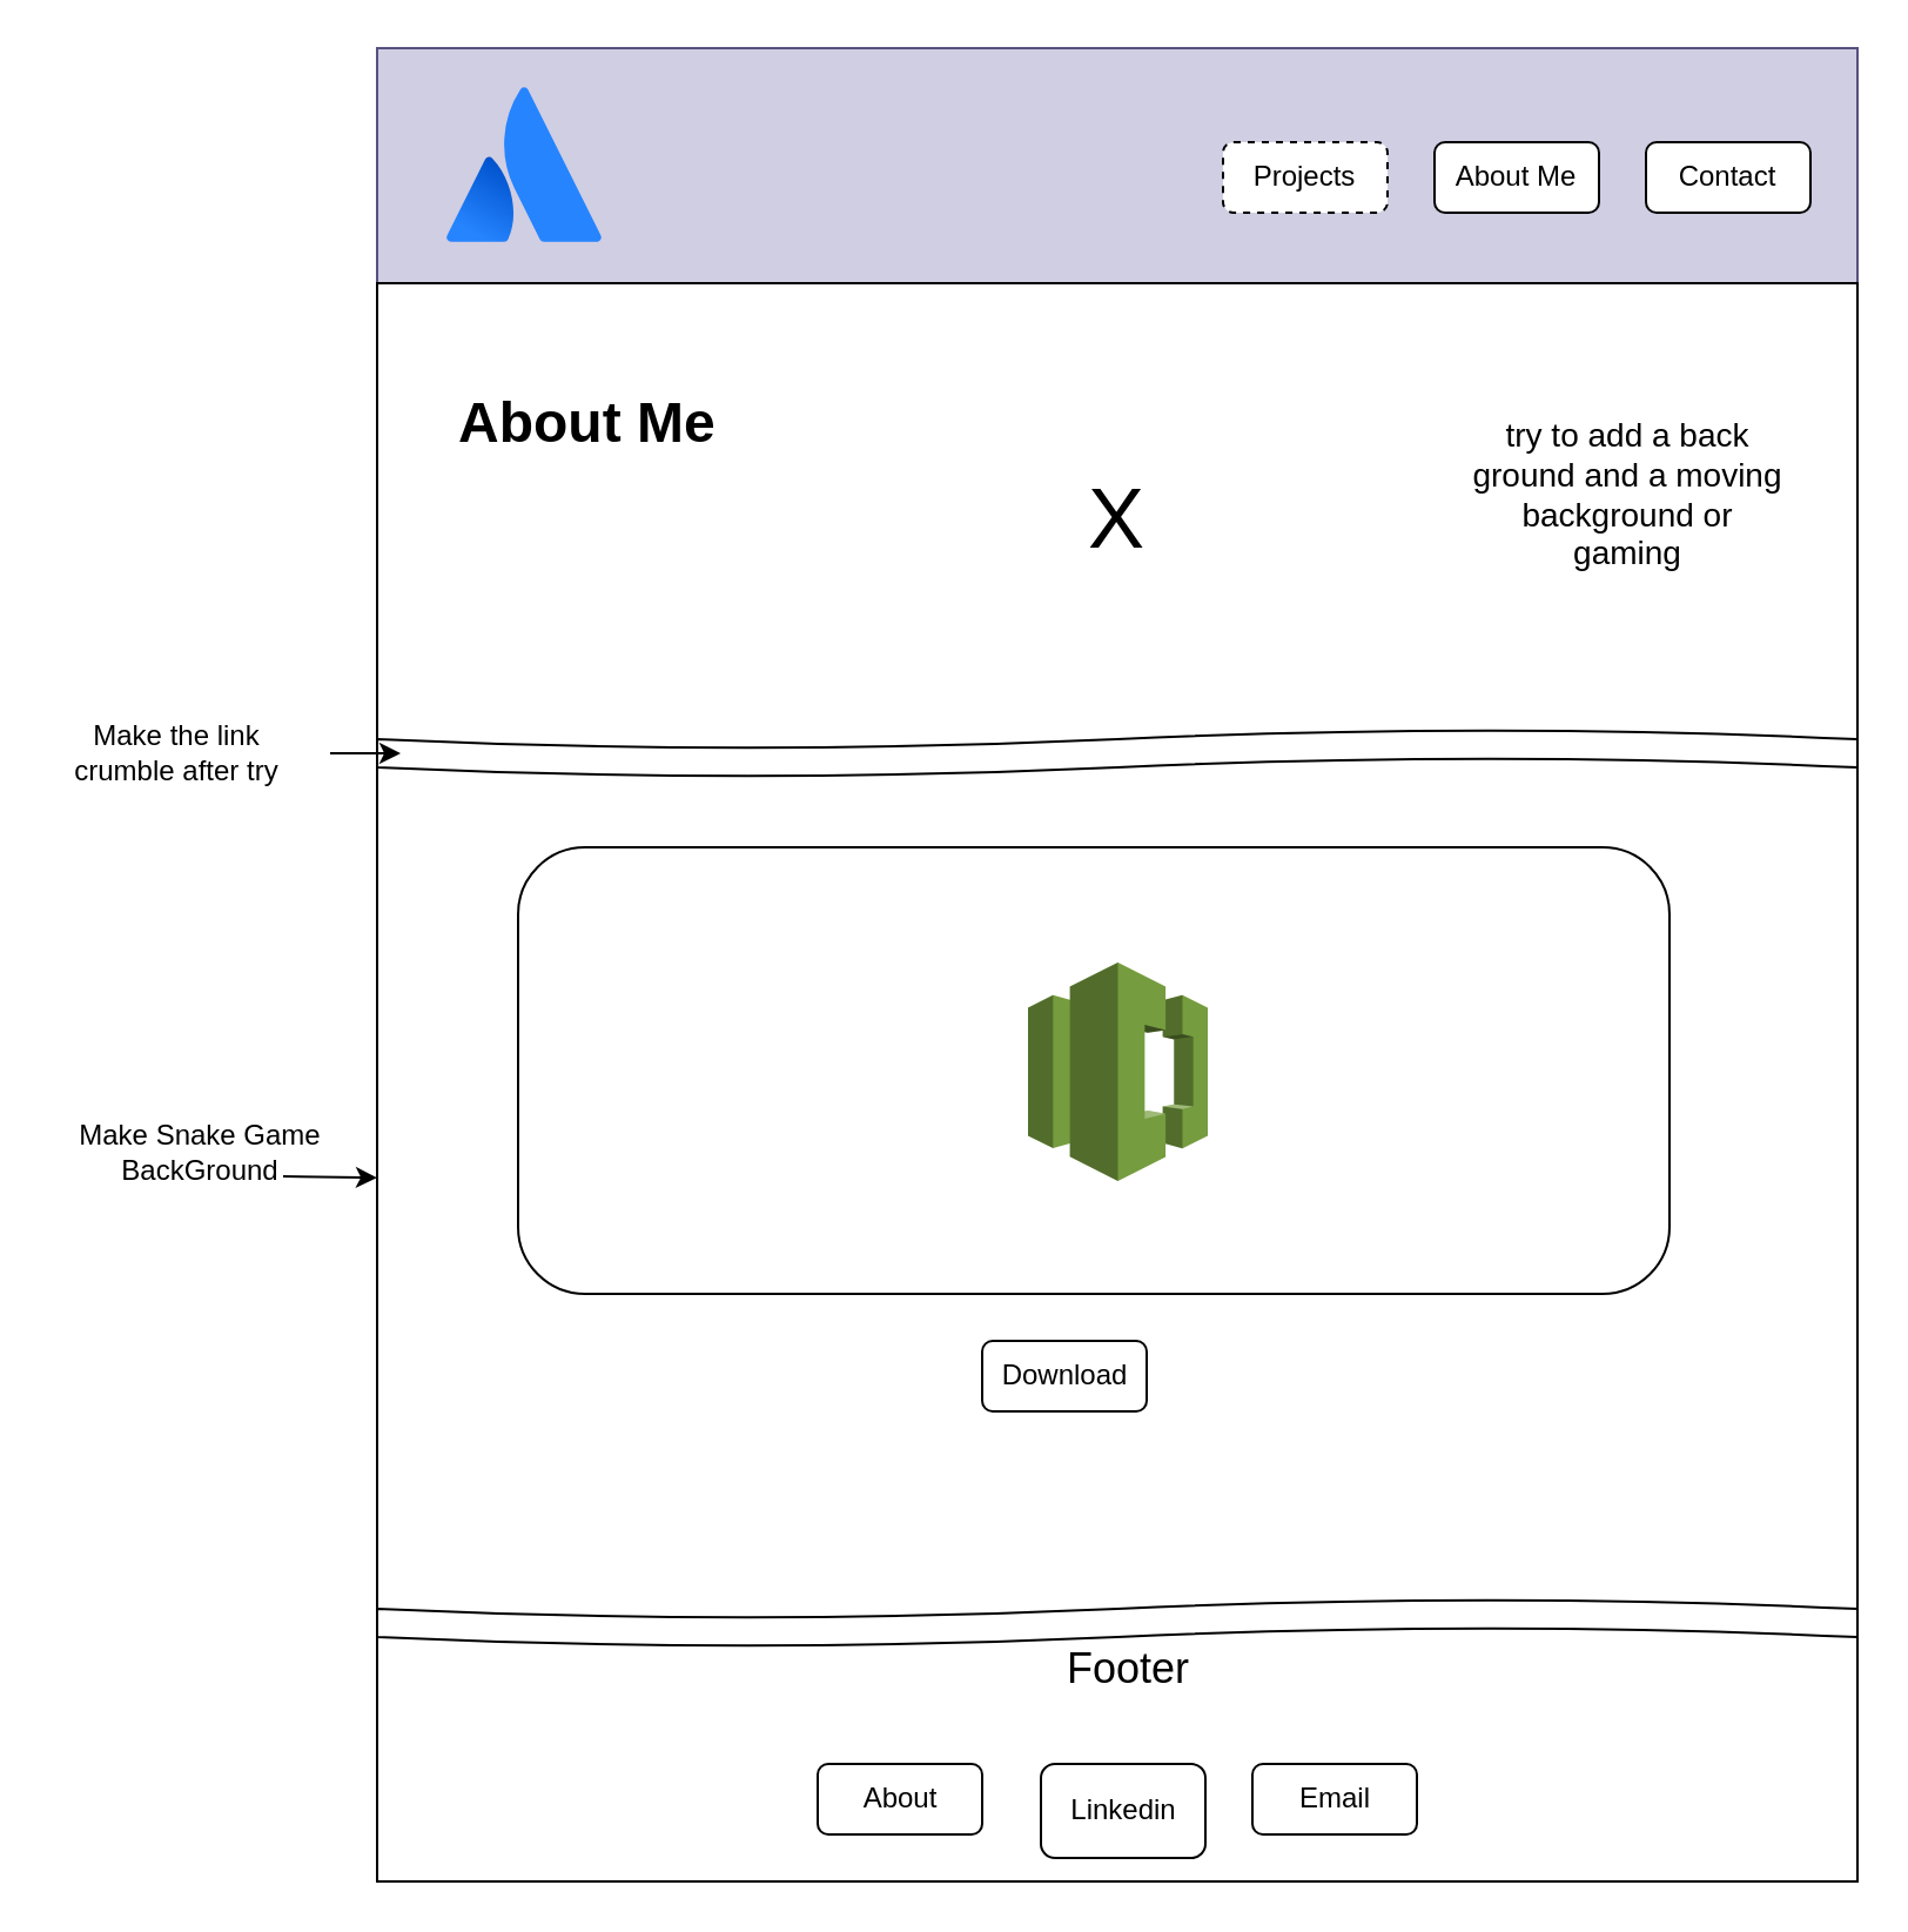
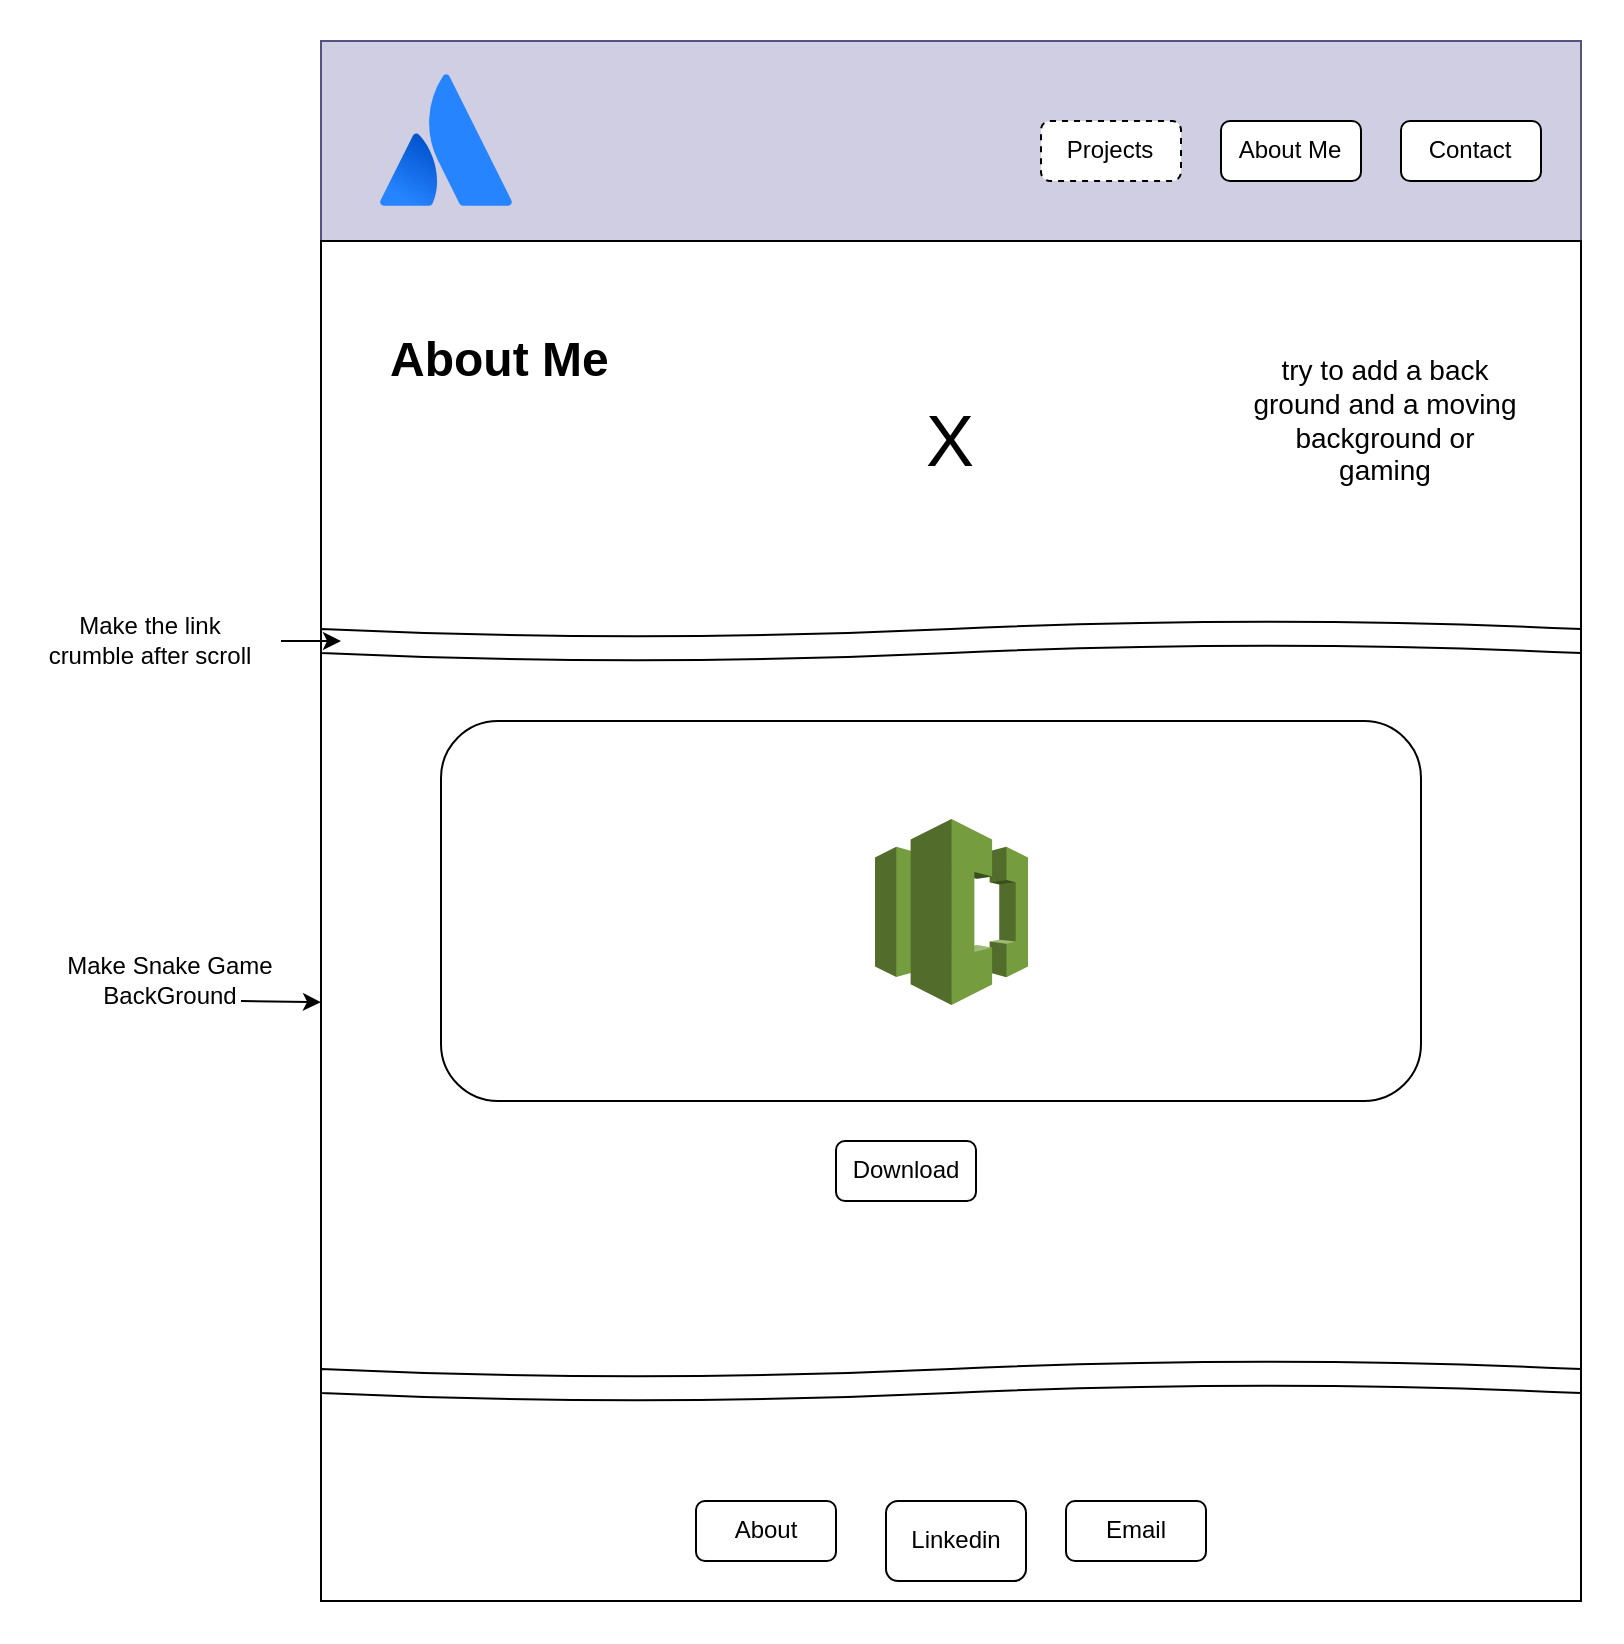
- <mxCell id="15" value="Make the link crumble after try" style="text;html=1;strokeColor=none;fillColor=none;align=center;verticalAlign=middle;whiteSpace=wrap;rounded=0;" parent="1" vertex="1"><mxGeometry x="20" y="310" width="110" height="20" as="geometry" /></mxCell>
+ <mxCell id="15" value="Make the link crumble after scroll" style="text;html=1;strokeColor=none;fillColor=none;align=center;verticalAlign=middle;whiteSpace=wrap;rounded=0;" parent="1" vertex="1"><mxGeometry x="20" y="310" width="110" height="20" as="geometry" /></mxCell>
- <mxCell id="11" value="&lt;font style=&quot;font-size: 18px&quot;&gt;Footer&lt;/font&gt;" style="text;html=1;strokeColor=none;fillColor=none;align=center;verticalAlign=middle;whiteSpace=wrap;rounded=0;" parent="1" vertex="1"><mxGeometry x="420" y="700" width="120" height="20" as="geometry" /></mxCell>
